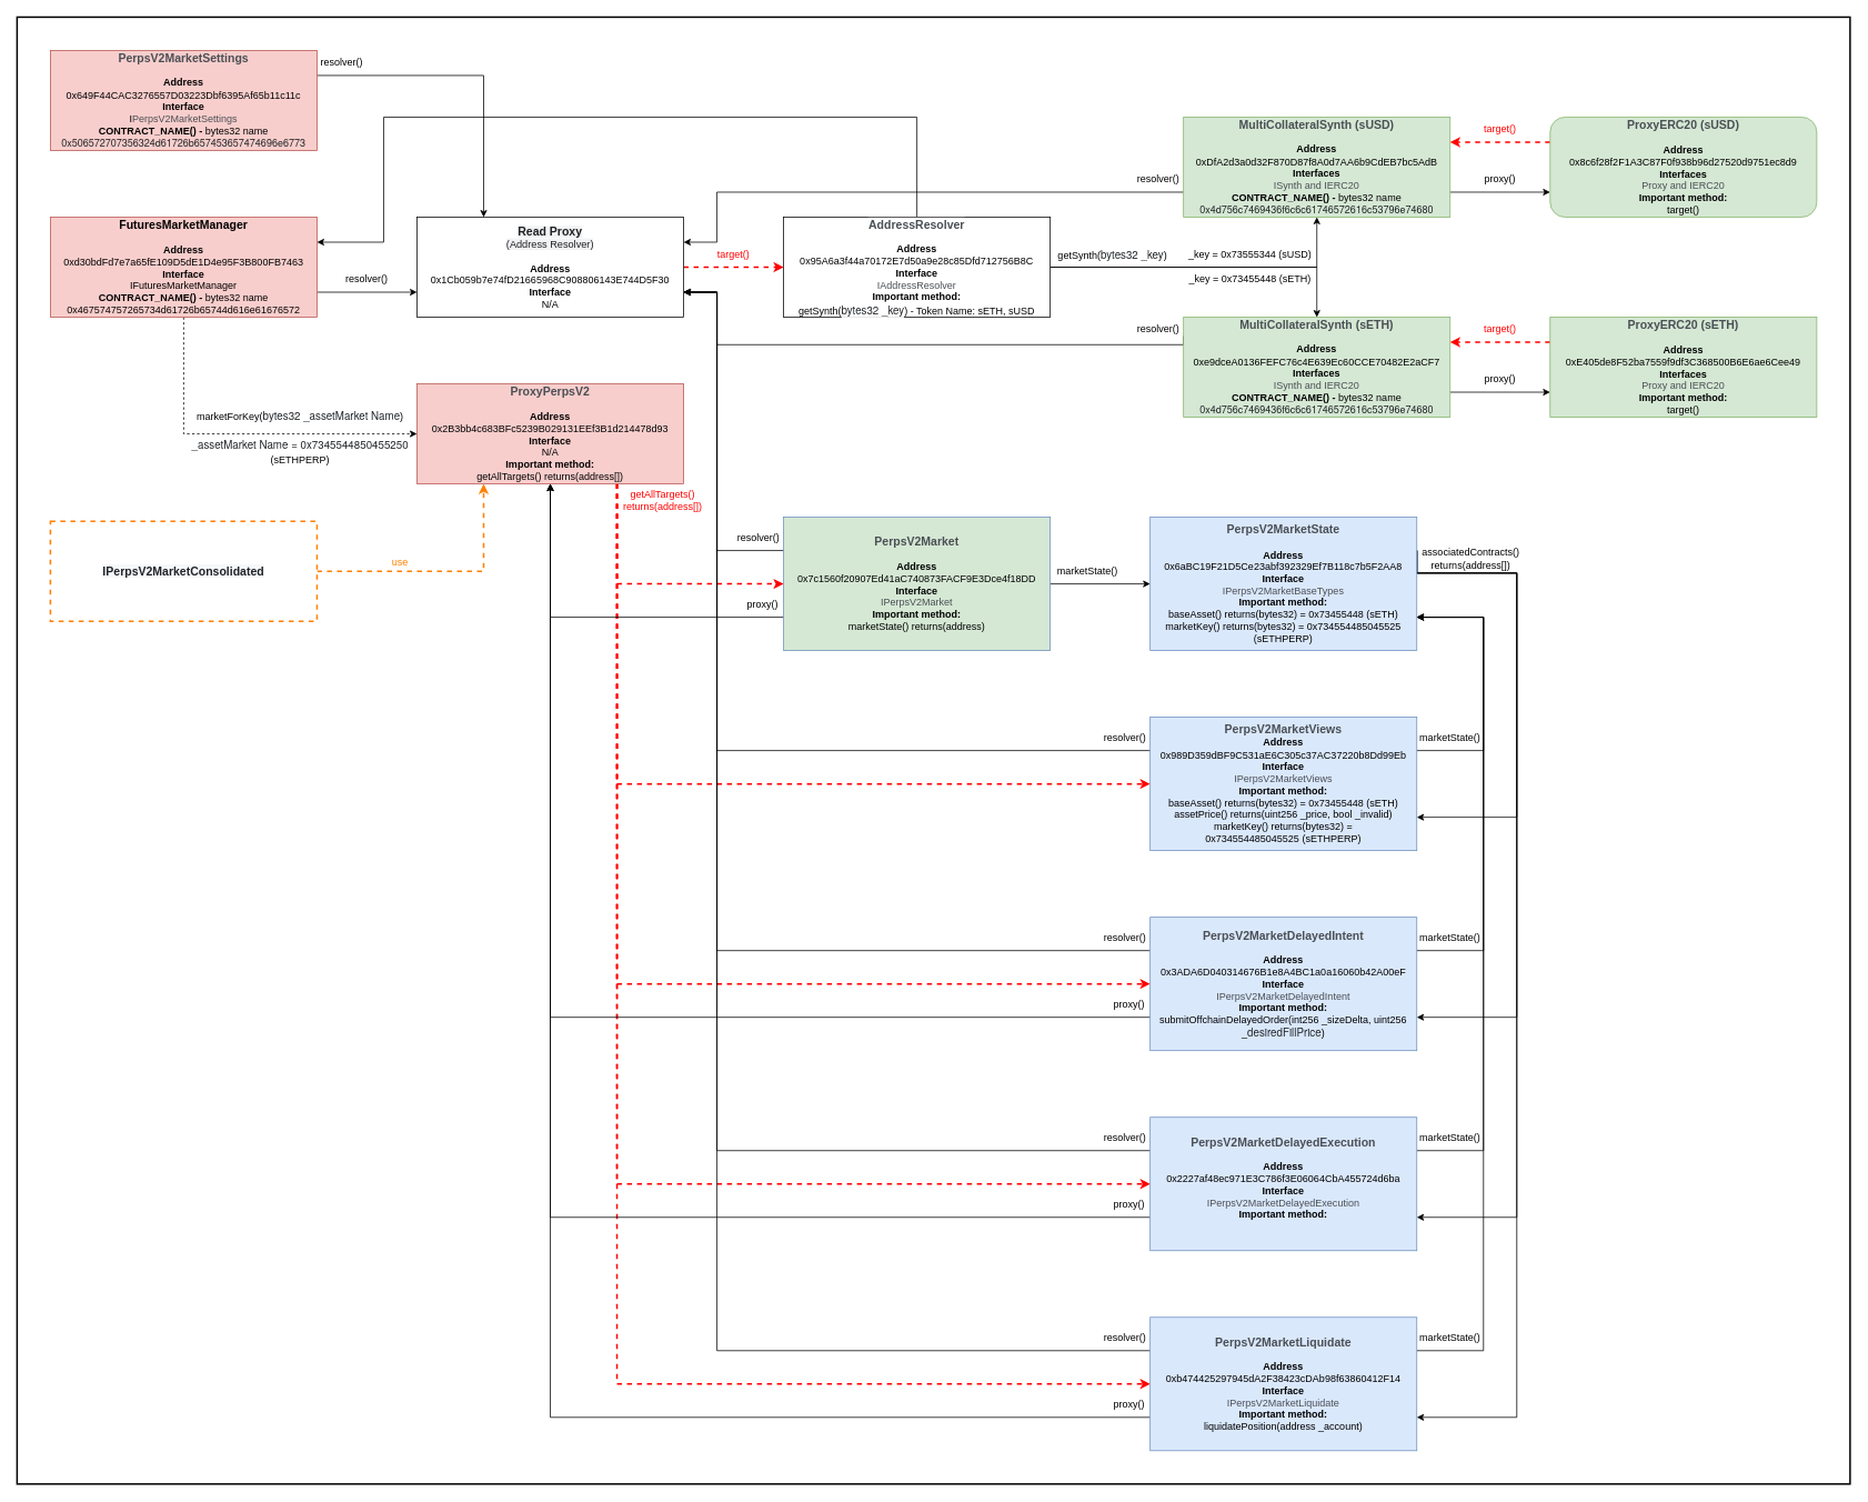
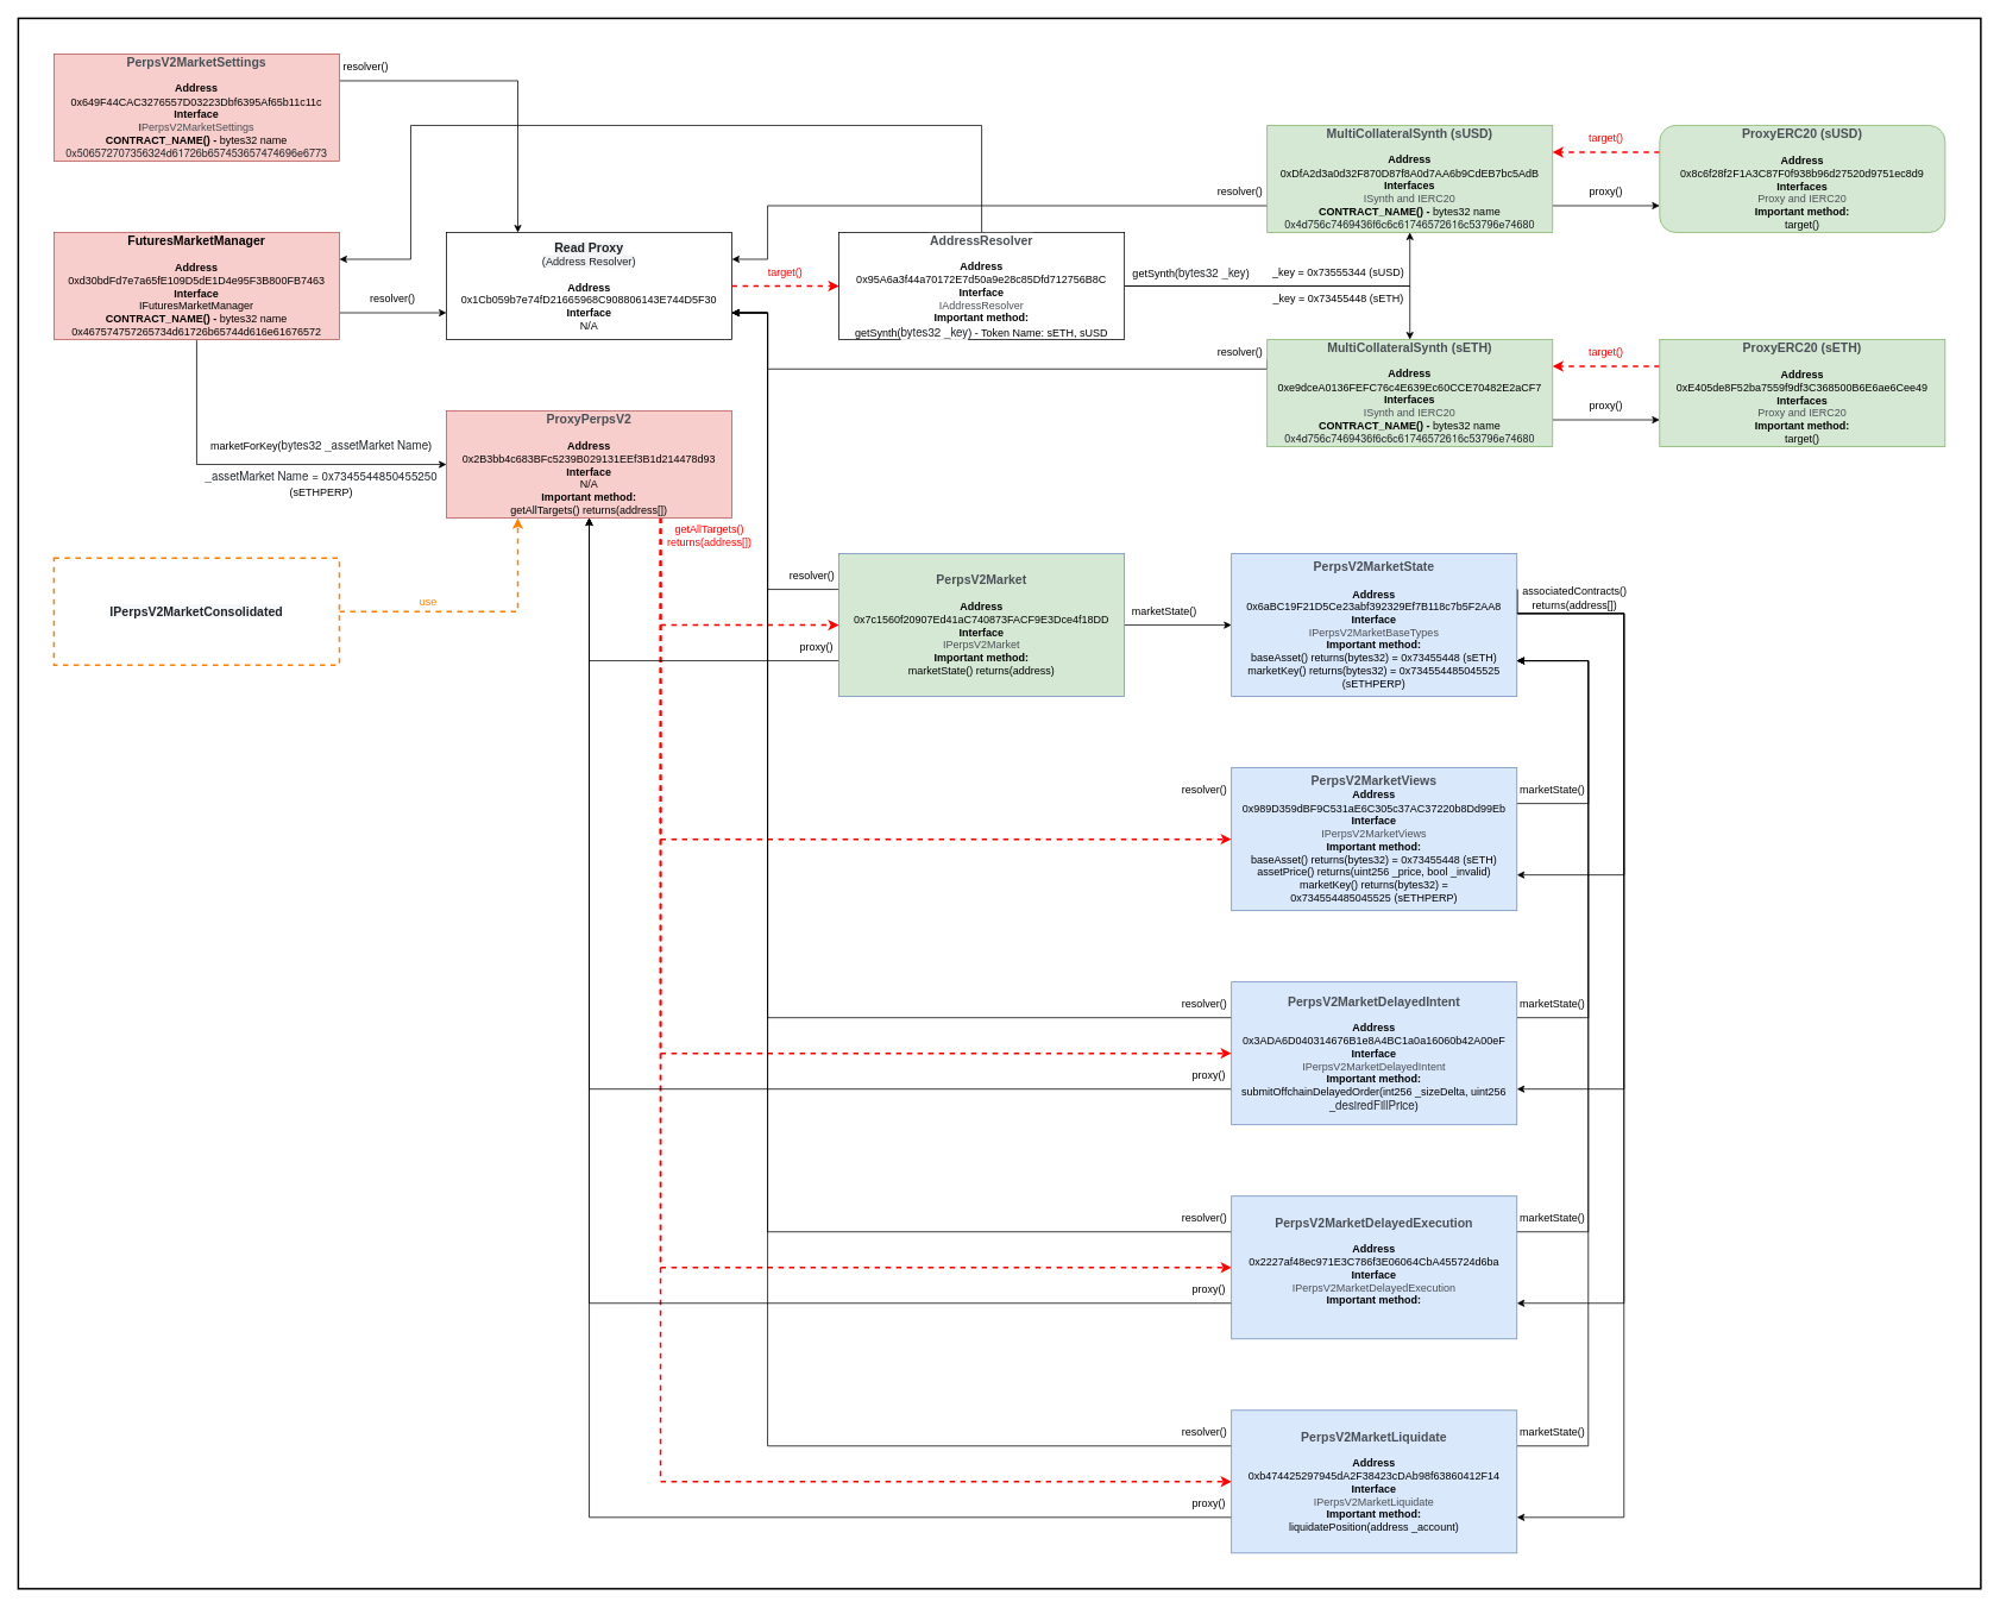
- <mxCell id="4" style="edgeStyle=orthogonalEdgeStyle;rounded=0;orthogonalLoop=1;jettySize=auto;html=1;exitX=0.5;exitY=1;exitDx=0;exitDy=0;entryX=0;entryY=0.5;entryDx=0;entryDy=0;fontSize=14;dashed=1;" edge="1" parent="1" source="5" target="19"><mxGeometry relative="1" as="geometry" /></mxCell>
+ <mxCell id="4" style="edgeStyle=orthogonalEdgeStyle;rounded=0;orthogonalLoop=1;jettySize=auto;html=1;exitX=0.5;exitY=1;exitDx=0;exitDy=0;entryX=0;entryY=0.5;entryDx=0;entryDy=0;fontSize=14;" edge="1" parent="1" source="5" target="19"><mxGeometry relative="1" as="geometry" /></mxCell>
- <mxCell id="51" style="edgeStyle=orthogonalEdgeStyle;rounded=0;orthogonalLoop=1;jettySize=auto;html=1;exitX=0;exitY=0.25;exitDx=0;exitDy=0;entryX=1;entryY=0.75;entryDx=0;entryDy=0;fontSize=12;" edge="1" parent="1" source="54" target="12"><mxGeometry relative="1" as="geometry"><Array as="points"><mxPoint x="860" y="900" /><mxPoint x="860" y="350" /></Array></mxGeometry></mxCell>
